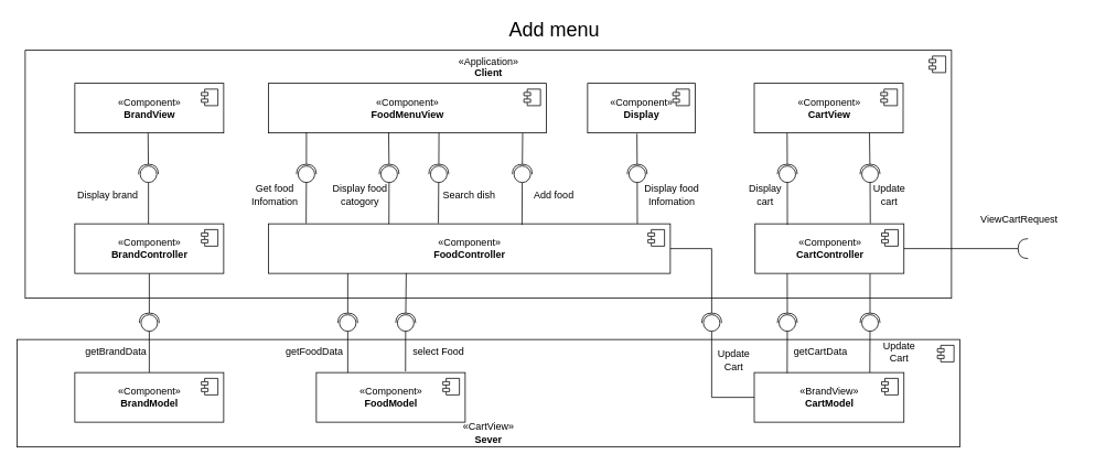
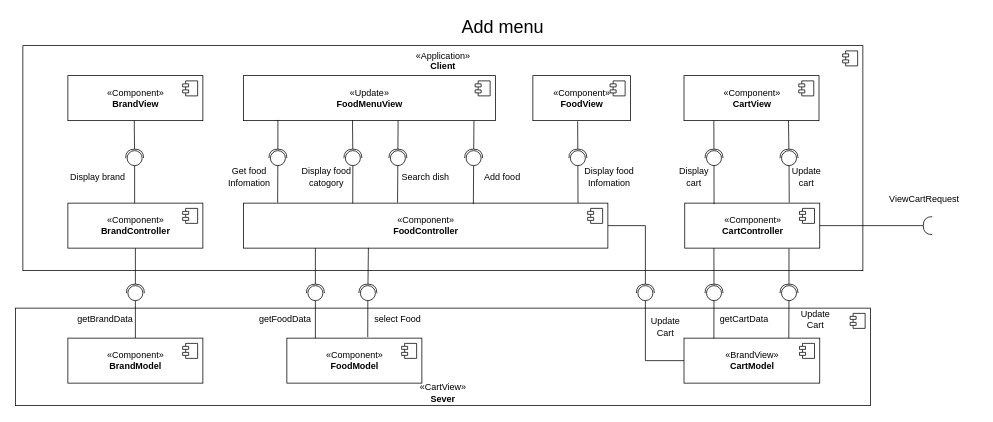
- <mxCell id="12" value="«Component»&lt;br&gt;&lt;b&gt;FoodMenuView&lt;/b&gt;" style="html=1;dropTarget=0;verticalAlign=middle;" parent="1" vertex="1"><mxGeometry x="324" y="100" width="336" height="60" as="geometry" /></mxCell>
+ <mxCell id="12" value="«Update»&lt;br&gt;&lt;b&gt;FoodMenuView&lt;/b&gt;" style="html=1;dropTarget=0;verticalAlign=middle;" parent="1" vertex="1"><mxGeometry x="324" y="100" width="336" height="60" as="geometry" /></mxCell>
- <mxCell id="60" value="«Component»&lt;br&gt;&lt;b&gt;Display&lt;/b&gt;" style="html=1;dropTarget=0;verticalAlign=middle;" vertex="1" parent="1"><mxGeometry x="710" y="100" width="130" height="60" as="geometry" /></mxCell>
+ <mxCell id="60" value="«Component»&lt;br&gt;&lt;b&gt;FoodView&lt;/b&gt;" style="html=1;dropTarget=0;verticalAlign=middle;" vertex="1" parent="1"><mxGeometry x="710" y="100" width="130" height="60" as="geometry" /></mxCell>
